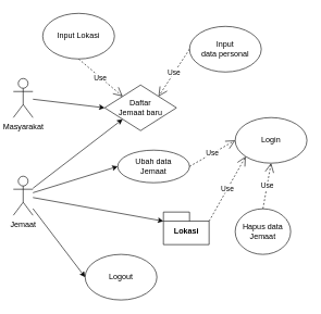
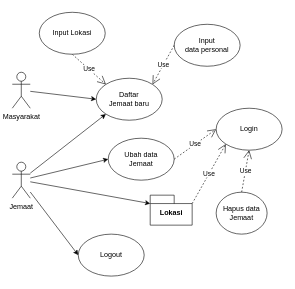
- <mxCell id="7" value="Daftar &lt;br&gt;Jemaat baru" style="rhombus;whiteSpace=wrap;html=1;" vertex="1" parent="1"><mxGeometry x="160" y="130" width="110" height="70" as="geometry" /></mxCell>
+ <mxCell id="7" value="Daftar &lt;br&gt;Jemaat baru" style="ellipse;whiteSpace=wrap;html=1;" vertex="1" parent="1"><mxGeometry x="160" y="130" width="110" height="70" as="geometry" /></mxCell>
- <mxCell id="8" value="Ubah data&lt;br&gt;Jemaat" style="ellipse;whiteSpace=wrap;html=1;" vertex="1" parent="1"><mxGeometry x="180" y="230" width="110" height="50" as="geometry" /></mxCell>
+ <mxCell id="8" value="Ubah data&lt;br&gt;Jemaat" style="ellipse;whiteSpace=wrap;html=1;" vertex="1" parent="1"><mxGeometry x="180" y="230" width="110" height="70" as="geometry" /></mxCell>
